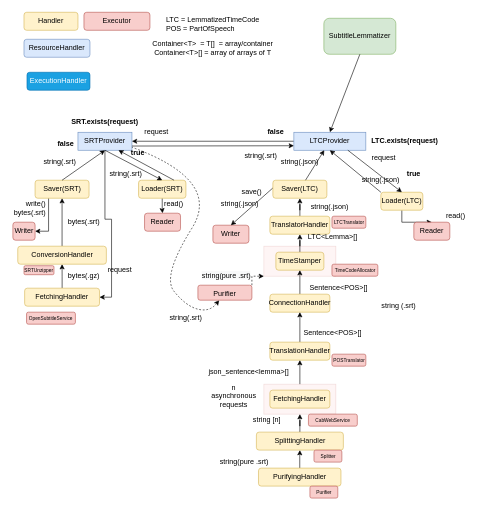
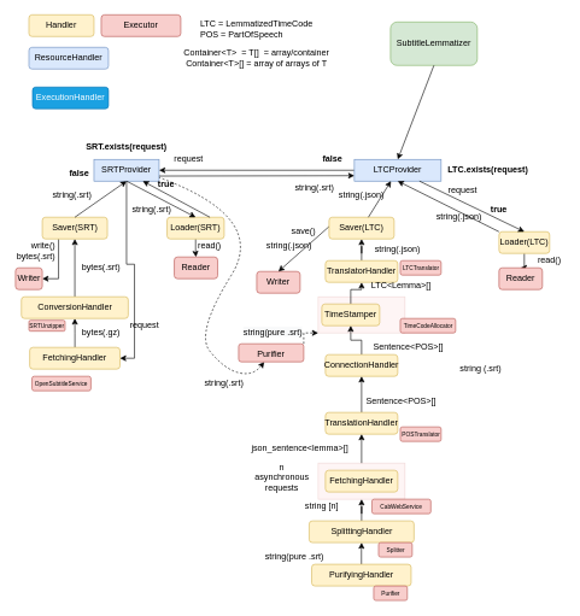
- <mxCell id="11" value="Loader(LTC)" style="text;whiteSpace=wrap;html=1;fillColor=#fff2cc;strokeColor=#d6b656;align=center;rounded=1;" parent="1" vertex="1"><mxGeometry x="634" y="320" width="70" height="30" as="geometry" /></mxCell>
+ <mxCell id="11" value="Loader(LTC)" style="text;whiteSpace=wrap;html=1;fillColor=#fff2cc;strokeColor=#d6b656;align=center;rounded=1;" parent="1" vertex="1"><mxGeometry x="689" y="320" width="70" height="30" as="geometry" /></mxCell>
- <mxCell id="19" value="TimeStamper" style="text;whiteSpace=wrap;html=1;fillColor=#fff2cc;strokeColor=#d6b656;align=center;rounded=1;" parent="1" vertex="1"><mxGeometry x="459" y="420" width="80" height="30" as="geometry" /></mxCell>
+ <mxCell id="19" value="TimeStamper" style="text;whiteSpace=wrap;html=1;fillColor=#fff2cc;strokeColor=#d6b656;align=center;rounded=1;" parent="1" vertex="1"><mxGeometry x="444" y="420" width="80" height="30" as="geometry" /></mxCell>
